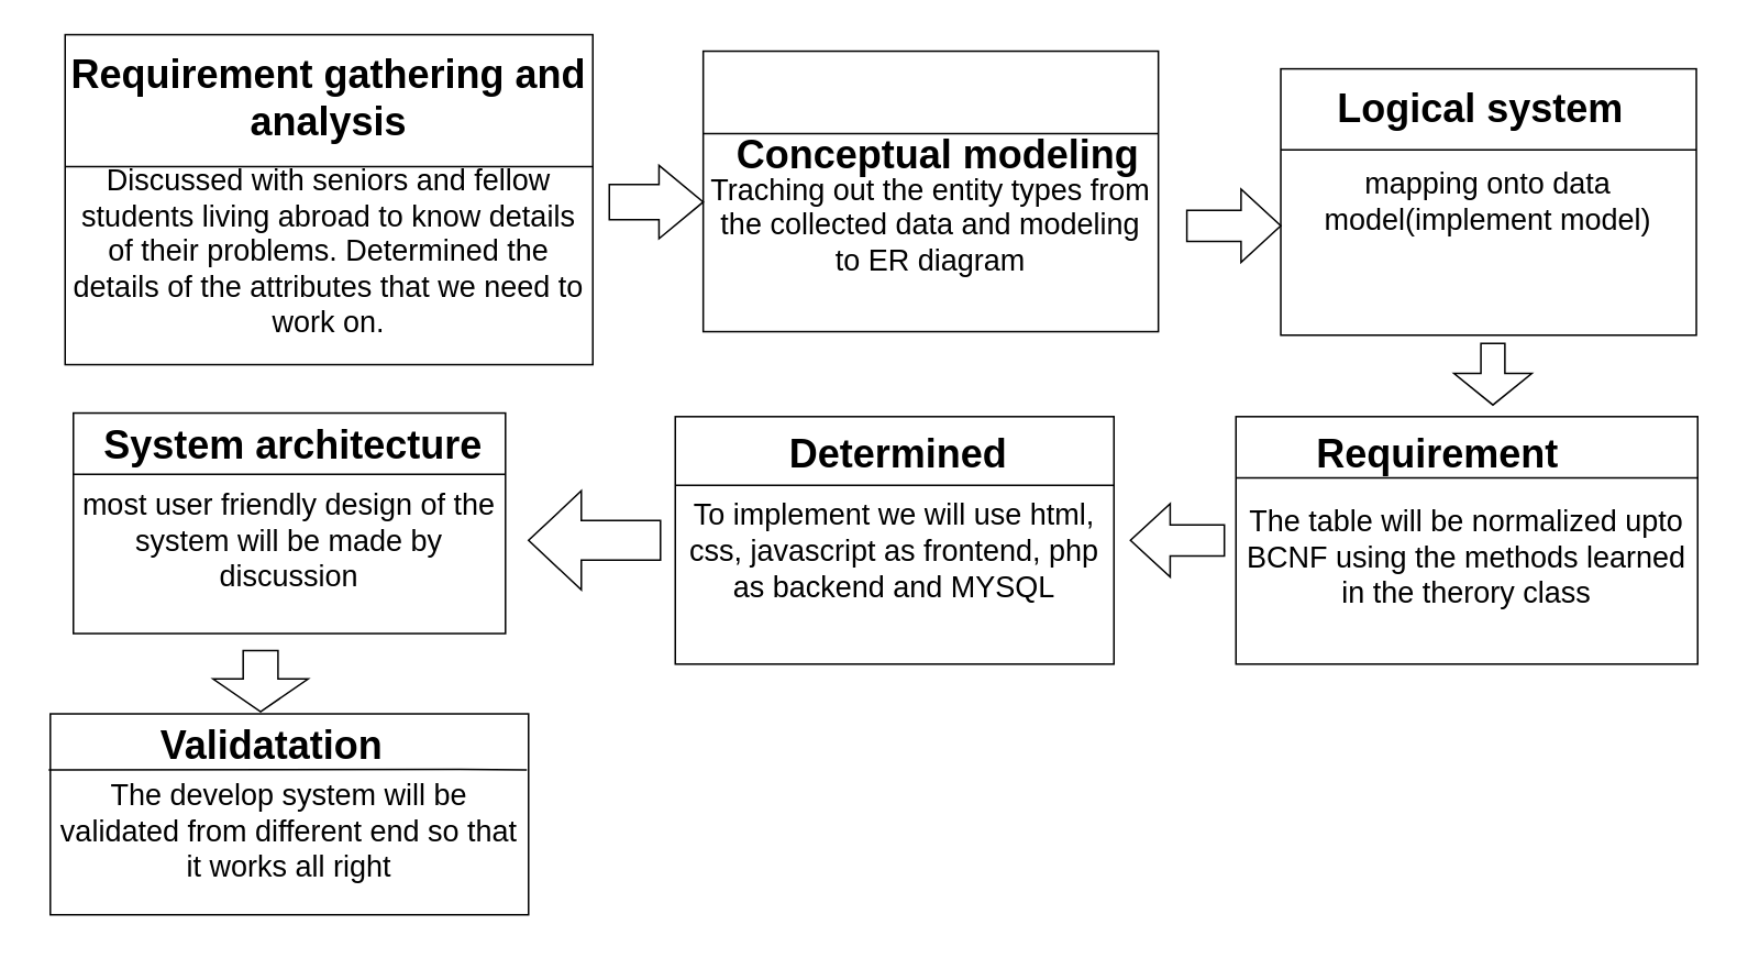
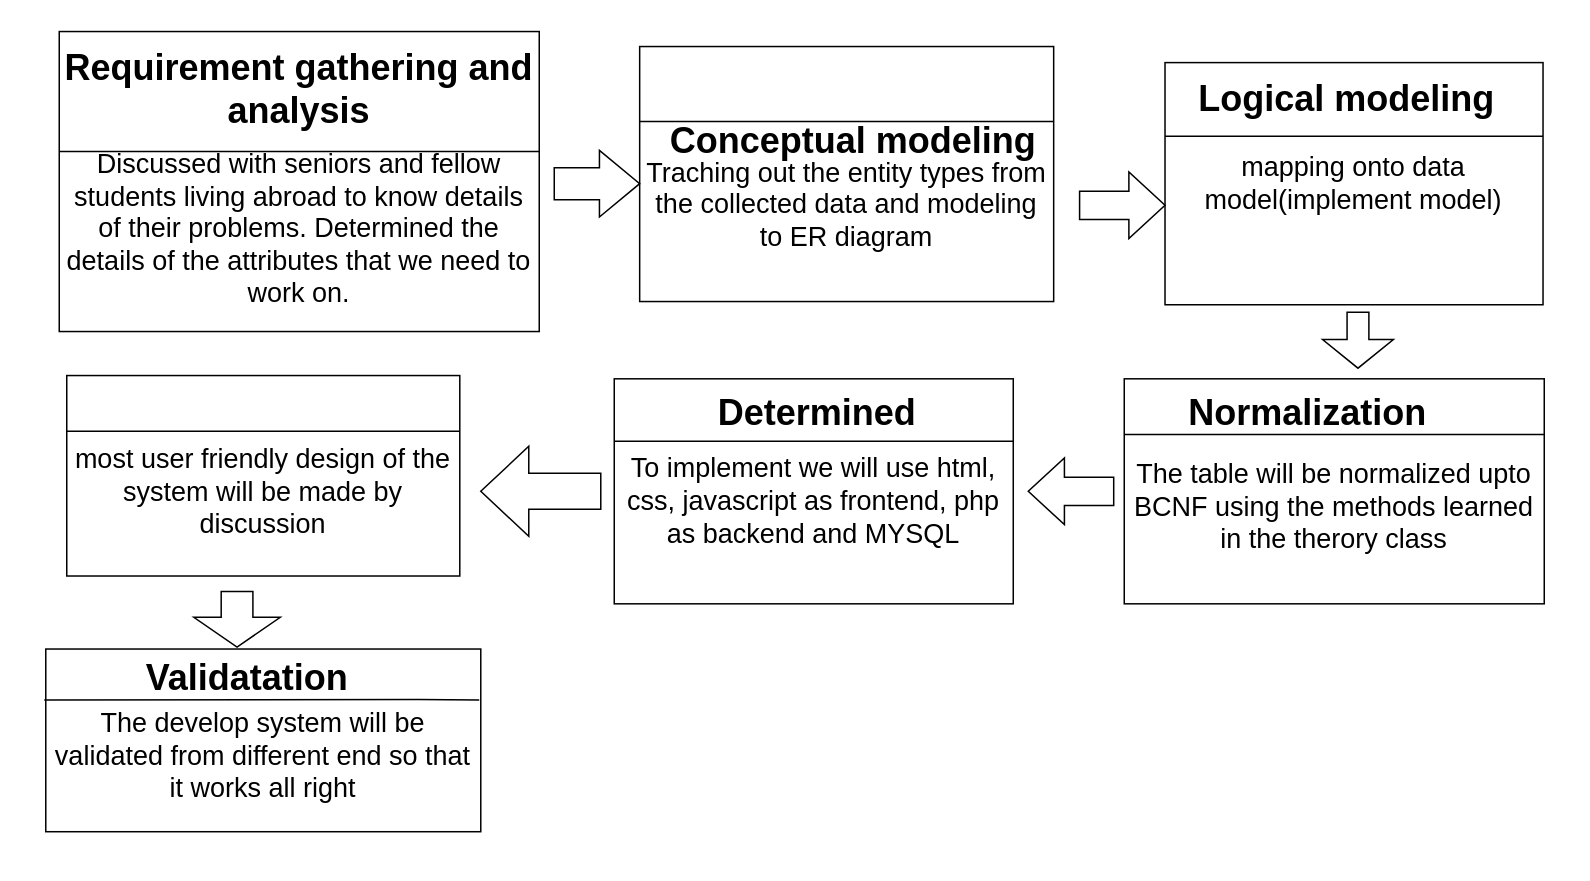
- <mxCell id="9" value="&lt;font style=&quot;font-size: 24px;&quot; face=&quot;arial&quot;&gt;&lt;b&gt;Logical system&lt;/b&gt;&lt;/font&gt;" style="text;strokeColor=none;align=center;fillColor=none;html=1;verticalAlign=middle;whiteSpace=wrap;rounded=0;" vertex="1" parent="7"><mxGeometry x="-9.003" y="8.189" width="261.01" height="32.754" as="geometry" /></mxCell>
+ <mxCell id="9" value="&lt;font style=&quot;font-size: 24px;&quot; face=&quot;arial&quot;&gt;&lt;b&gt;Logical modeling&lt;/b&gt;&lt;/font&gt;" style="text;strokeColor=none;align=center;fillColor=none;html=1;verticalAlign=middle;whiteSpace=wrap;rounded=0;" vertex="1" parent="7"><mxGeometry x="-9.003" y="8.189" width="261.01" height="32.754" as="geometry" /></mxCell>
- <mxCell id="18" value="&lt;font face=&quot;arial&quot;&gt;&lt;span style=&quot;font-size: 24px;&quot;&gt;&lt;b&gt;System architecture&lt;/b&gt;&lt;/span&gt;&lt;/font&gt;" style="text;strokeColor=none;align=center;fillColor=none;html=1;verticalAlign=middle;whiteSpace=wrap;rounded=0;" vertex="1" parent="15"><mxGeometry x="4.922" y="7.424" width="257.105" height="25.689" as="geometry" /></mxCell>
- <mxCell id="22" value="&lt;font face=&quot;arial&quot;&gt;&lt;span style=&quot;font-size: 24px;&quot;&gt;&lt;b&gt;Requirement&lt;/b&gt;&lt;/span&gt;&lt;/font&gt;" style="text;strokeColor=none;align=center;fillColor=none;html=1;verticalAlign=middle;whiteSpace=wrap;rounded=0;" vertex="1" parent="19"><mxGeometry x="5.26" y="8.333" width="274.737" height="28.833" as="geometry" /></mxCell>
+ <mxCell id="22" value="&lt;font face=&quot;arial&quot;&gt;&lt;span style=&quot;font-size: 24px;&quot;&gt;&lt;b&gt;Normalization&lt;/b&gt;&lt;/span&gt;&lt;/font&gt;" style="text;strokeColor=none;align=center;fillColor=none;html=1;verticalAlign=middle;whiteSpace=wrap;rounded=0;" vertex="1" parent="19"><mxGeometry x="5.26" y="8.333" width="274.737" height="28.833" as="geometry" /></mxCell>
